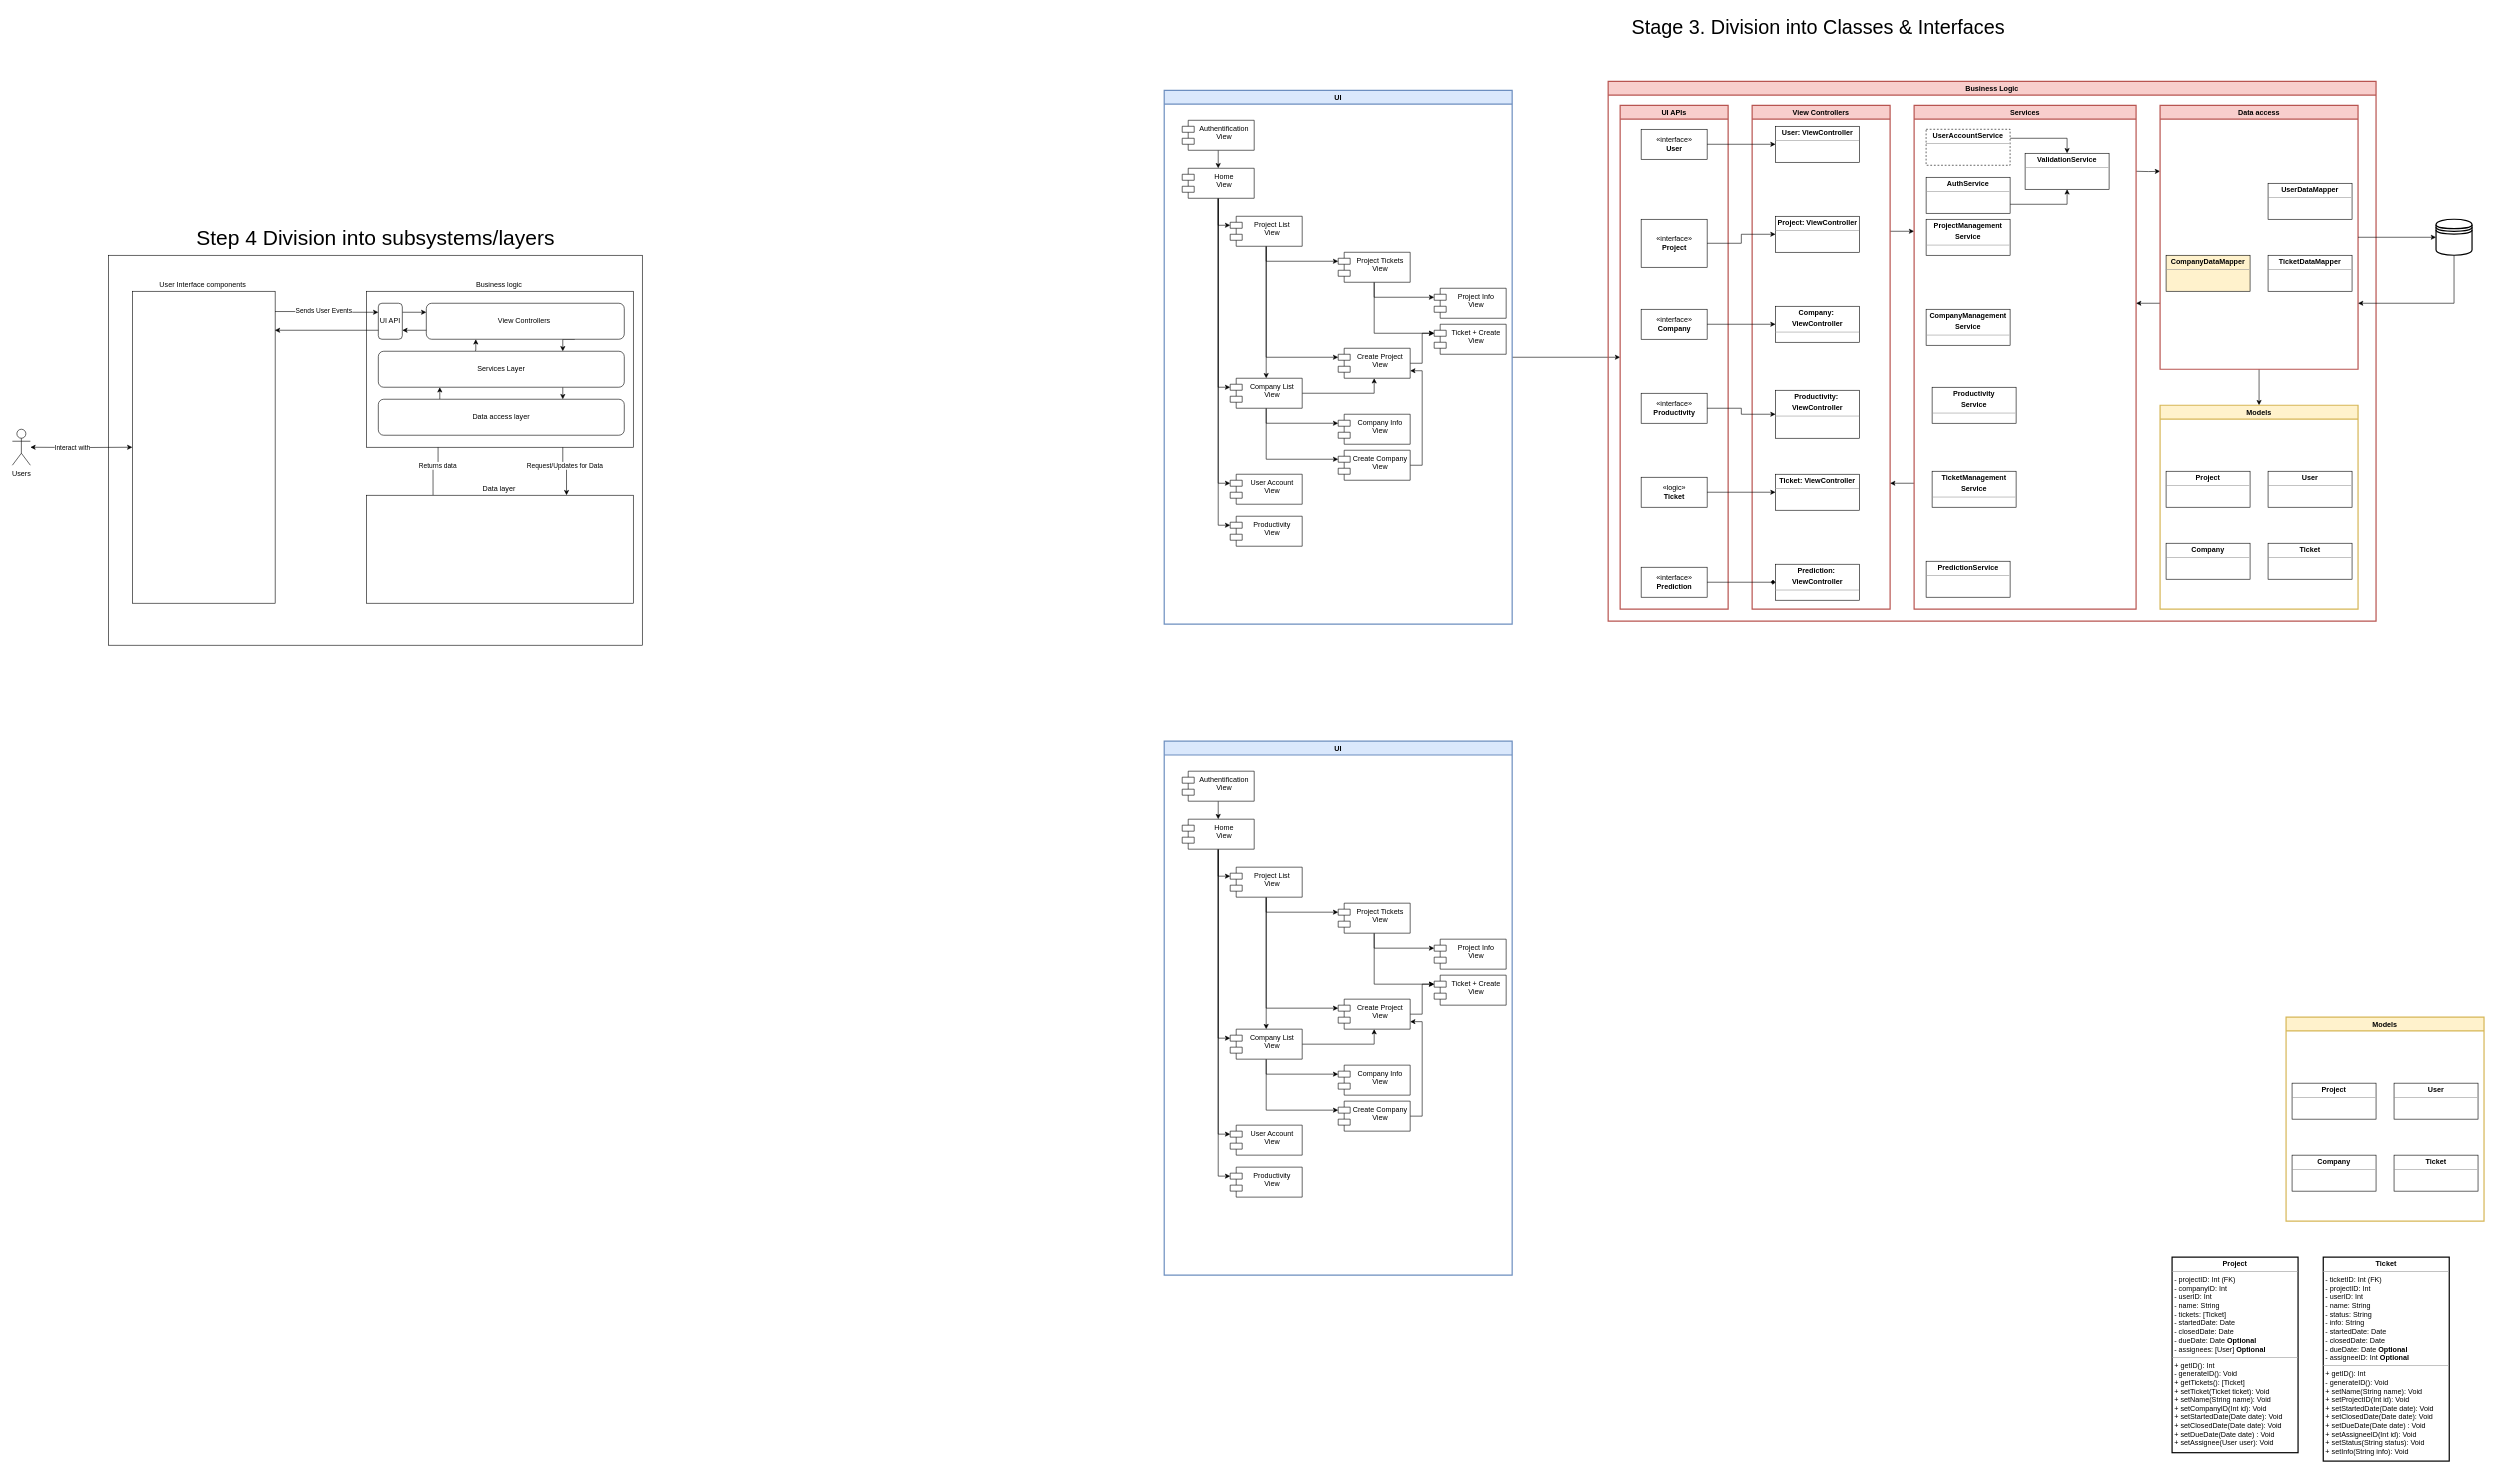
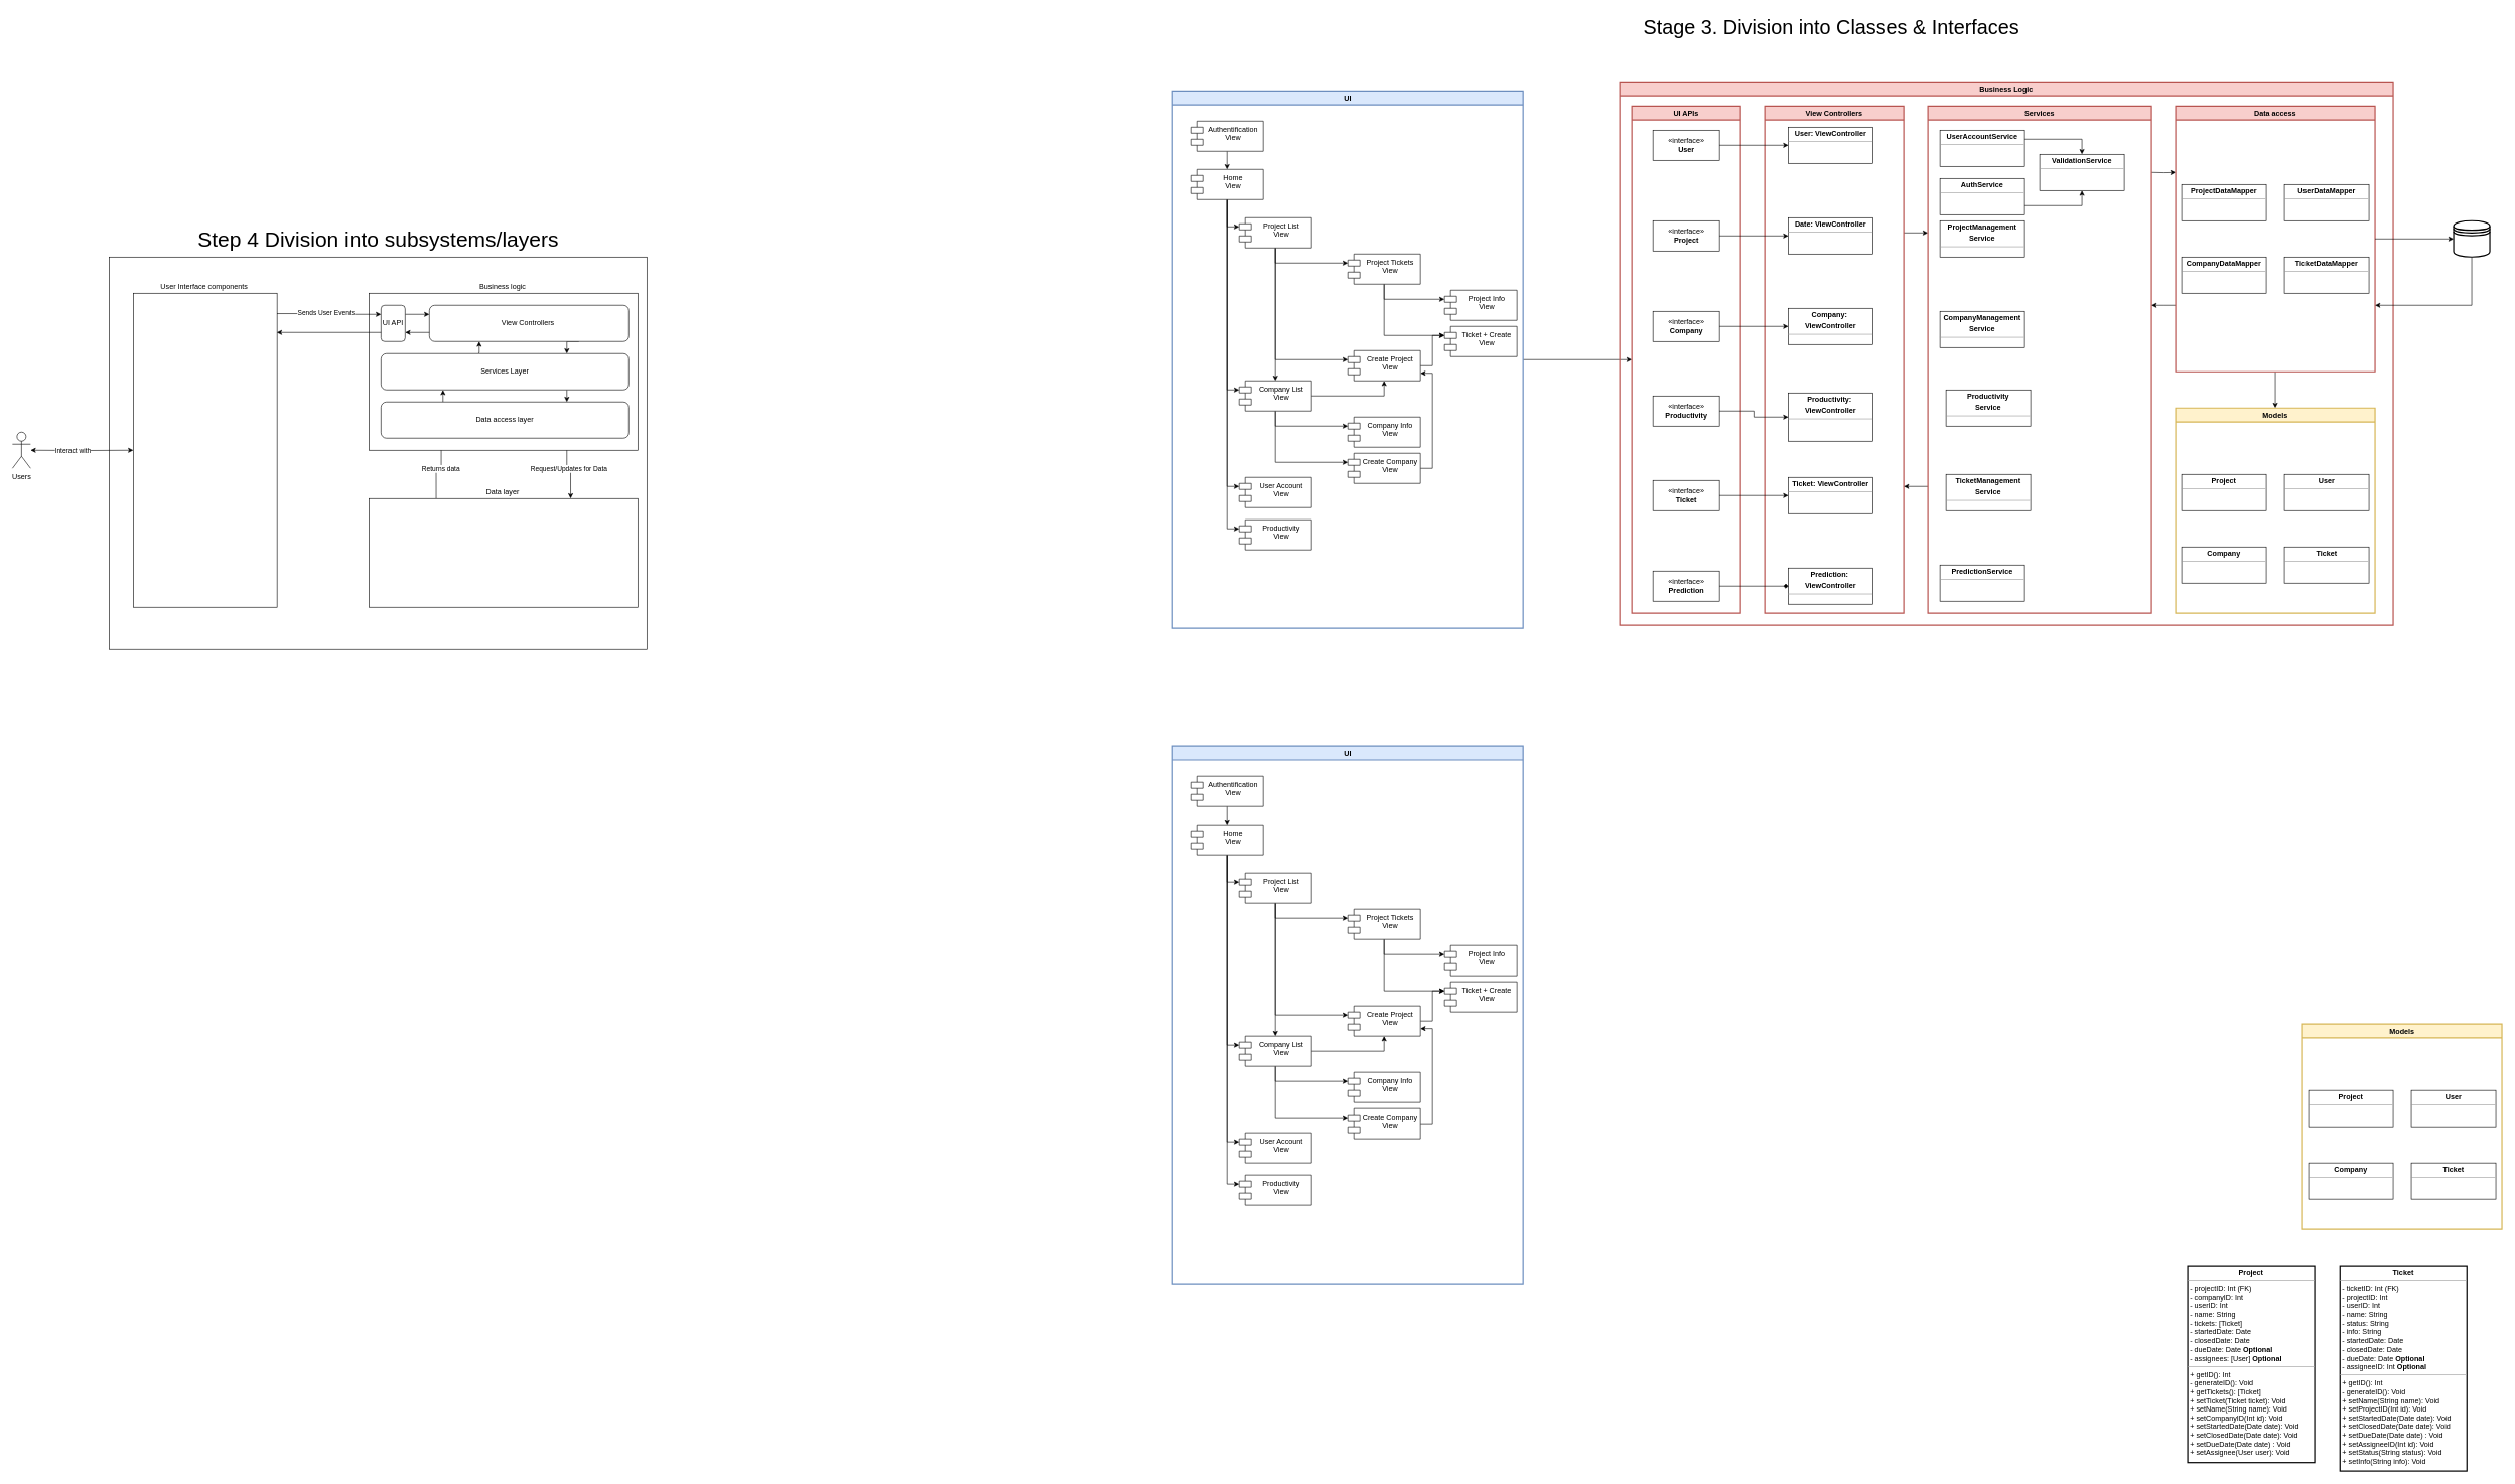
- <mxCell id="88" value="&lt;p style=&quot;margin: 0px ; margin-top: 4px ; text-align: center&quot;&gt;&lt;b&gt;UserAccountService&lt;/b&gt;&lt;/p&gt;&lt;hr size=&quot;1&quot;&gt;&lt;div style=&quot;height: 2px&quot;&gt;&lt;/div&gt;" style="verticalAlign=top;align=left;overflow=fill;fontSize=12;fontFamily=Helvetica;html=1;strokeWidth=1;dashed=1;" vertex="1" parent="86"><mxGeometry x="20" y="40" width="140" height="60" as="geometry" /></mxCell>
+ <mxCell id="88" value="&lt;p style=&quot;margin: 0px ; margin-top: 4px ; text-align: center&quot;&gt;&lt;b&gt;UserAccountService&lt;/b&gt;&lt;/p&gt;&lt;hr size=&quot;1&quot;&gt;&lt;div style=&quot;height: 2px&quot;&gt;&lt;/div&gt;" style="verticalAlign=top;align=left;overflow=fill;fontSize=12;fontFamily=Helvetica;html=1;strokeWidth=1;" vertex="1" parent="86"><mxGeometry x="20" y="40" width="140" height="60" as="geometry" /></mxCell>
+ <mxCell id="101" value="&lt;p style=&quot;margin: 0px ; margin-top: 4px ; text-align: center&quot;&gt;&lt;b&gt;ProjectDataMapper&lt;/b&gt;&lt;/p&gt;&lt;hr size=&quot;1&quot;&gt;&lt;div style=&quot;height: 2px&quot;&gt;&lt;/div&gt;" style="verticalAlign=top;align=left;overflow=fill;fontSize=12;fontFamily=Helvetica;html=1;strokeWidth=1;" vertex="1" parent="99"><mxGeometry x="10" y="130" width="140" height="60" as="geometry" /></mxCell>
- <mxCell id="67" value="&lt;p style=&quot;margin: 0px ; margin-top: 4px ; text-align: center&quot;&gt;&lt;b&gt;Project: ViewController&lt;/b&gt;&lt;/p&gt;&lt;hr size=&quot;1&quot;&gt;&lt;div style=&quot;height: 2px&quot;&gt;&lt;/div&gt;" style="verticalAlign=top;align=left;overflow=fill;fontSize=12;fontFamily=Helvetica;html=1;strokeWidth=1;" vertex="1" parent="64"><mxGeometry x="39" y="185" width="140" height="60" as="geometry" /></mxCell>
+ <mxCell id="67" value="&lt;p style=&quot;margin: 0px ; margin-top: 4px ; text-align: center&quot;&gt;&lt;b&gt;Date: ViewController&lt;/b&gt;&lt;/p&gt;&lt;hr size=&quot;1&quot;&gt;&lt;div style=&quot;height: 2px&quot;&gt;&lt;/div&gt;" style="verticalAlign=top;align=left;overflow=fill;fontSize=12;fontFamily=Helvetica;html=1;strokeWidth=1;" vertex="1" parent="64"><mxGeometry x="39" y="185" width="140" height="60" as="geometry" /></mxCell>
- <mxCell id="74" value="«interface»&lt;br&gt;&lt;b&gt;Project&lt;/b&gt;" style="html=1;strokeWidth=1;" vertex="1" parent="71"><mxGeometry x="35" y="190" width="110" height="80" as="geometry" /></mxCell>
+ <mxCell id="74" value="«interface»&lt;br&gt;&lt;b&gt;Project&lt;/b&gt;" style="html=1;strokeWidth=1;" vertex="1" parent="71"><mxGeometry x="35" y="190" width="110" height="50" as="geometry" /></mxCell>
- <mxCell id="102" value="&lt;p style=&quot;margin: 0px ; margin-top: 4px ; text-align: center&quot;&gt;&lt;b&gt;CompanyDataMapper&lt;/b&gt;&lt;/p&gt;&lt;hr size=&quot;1&quot;&gt;&lt;div style=&quot;height: 2px&quot;&gt;&lt;/div&gt;" style="verticalAlign=top;align=left;overflow=fill;fontSize=12;fontFamily=Helvetica;html=1;strokeWidth=1;fillColor=#fff2cc;" vertex="1" parent="99"><mxGeometry x="10" y="250" width="140" height="60" as="geometry" /></mxCell>
+ <mxCell id="102" value="&lt;p style=&quot;margin: 0px ; margin-top: 4px ; text-align: center&quot;&gt;&lt;b&gt;CompanyDataMapper&lt;/b&gt;&lt;/p&gt;&lt;hr size=&quot;1&quot;&gt;&lt;div style=&quot;height: 2px&quot;&gt;&lt;/div&gt;" style="verticalAlign=top;align=left;overflow=fill;fontSize=12;fontFamily=Helvetica;html=1;strokeWidth=1;" vertex="1" parent="99"><mxGeometry x="10" y="250" width="140" height="60" as="geometry" /></mxCell>
- <mxCell id="76" value="«logic»&lt;br&gt;&lt;b&gt;Ticket&lt;/b&gt;" style="html=1;strokeWidth=1;" vertex="1" parent="71"><mxGeometry x="35" y="620" width="110" height="50" as="geometry" /></mxCell>
+ <mxCell id="76" value="«interface»&lt;br&gt;&lt;b&gt;Ticket&lt;/b&gt;" style="html=1;strokeWidth=1;" vertex="1" parent="71"><mxGeometry x="35" y="620" width="110" height="50" as="geometry" /></mxCell>
